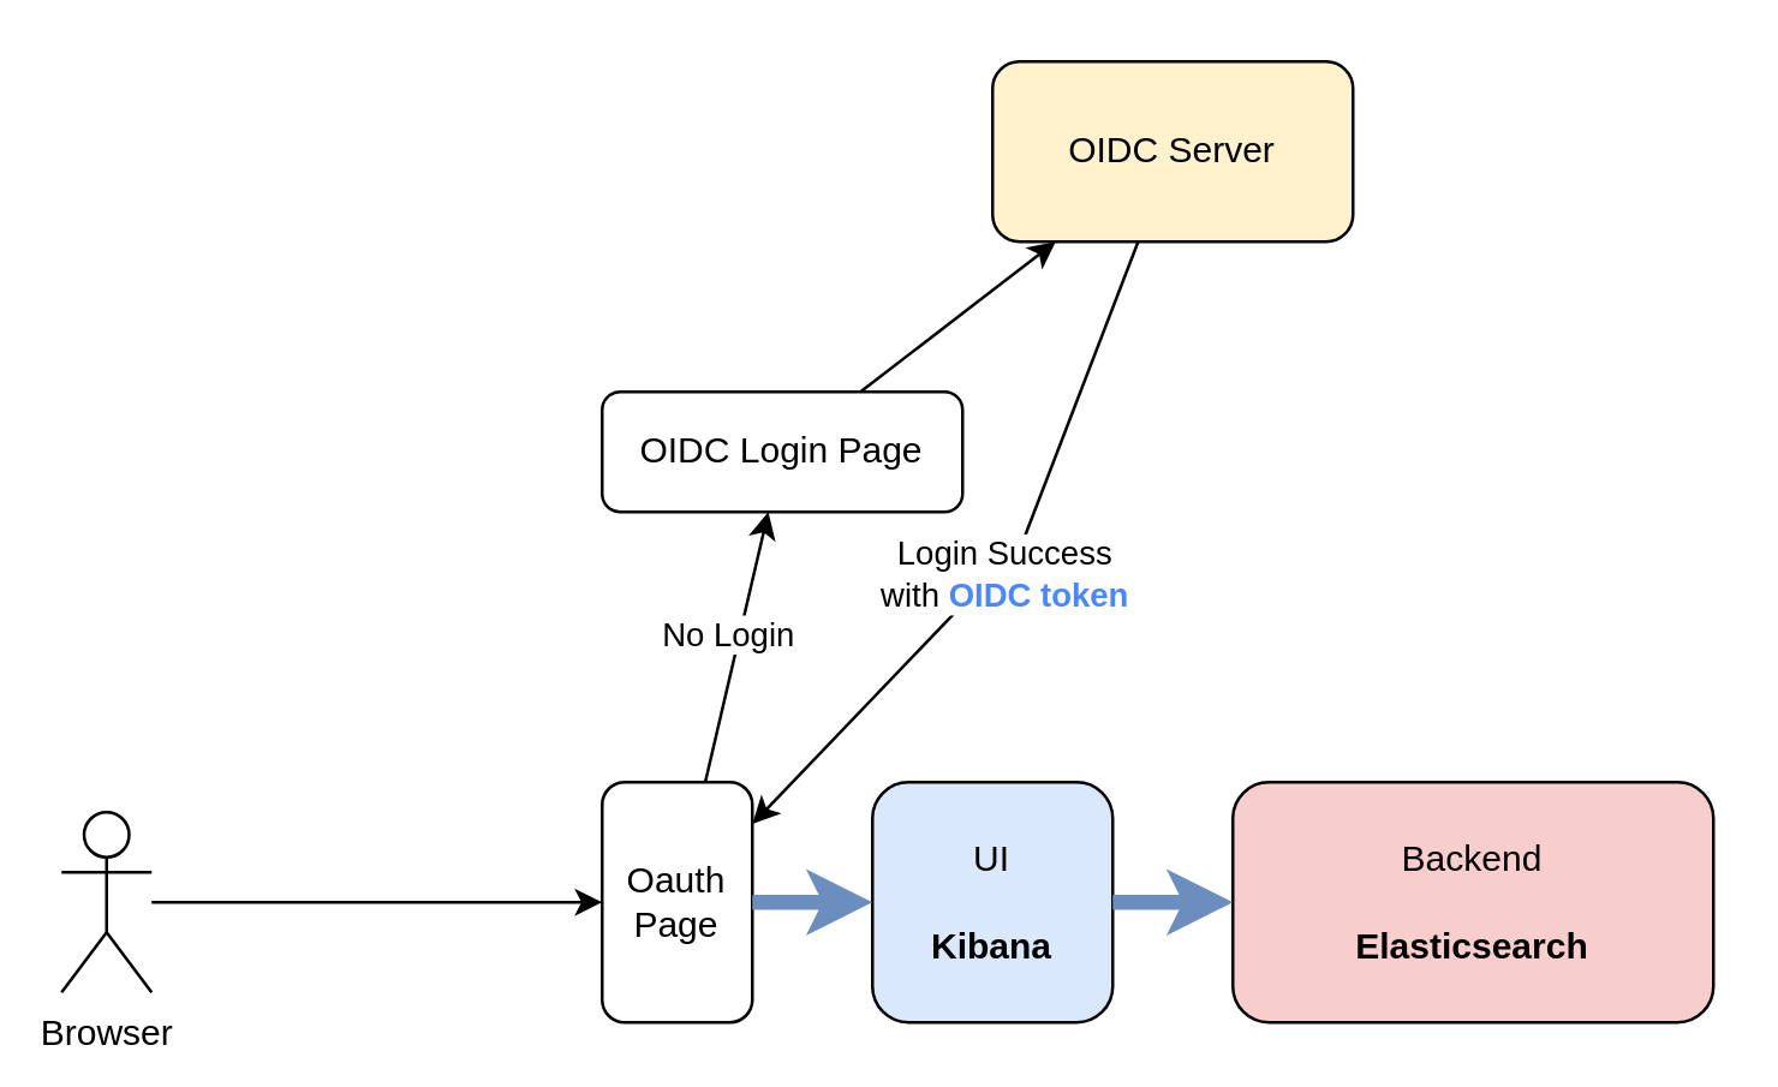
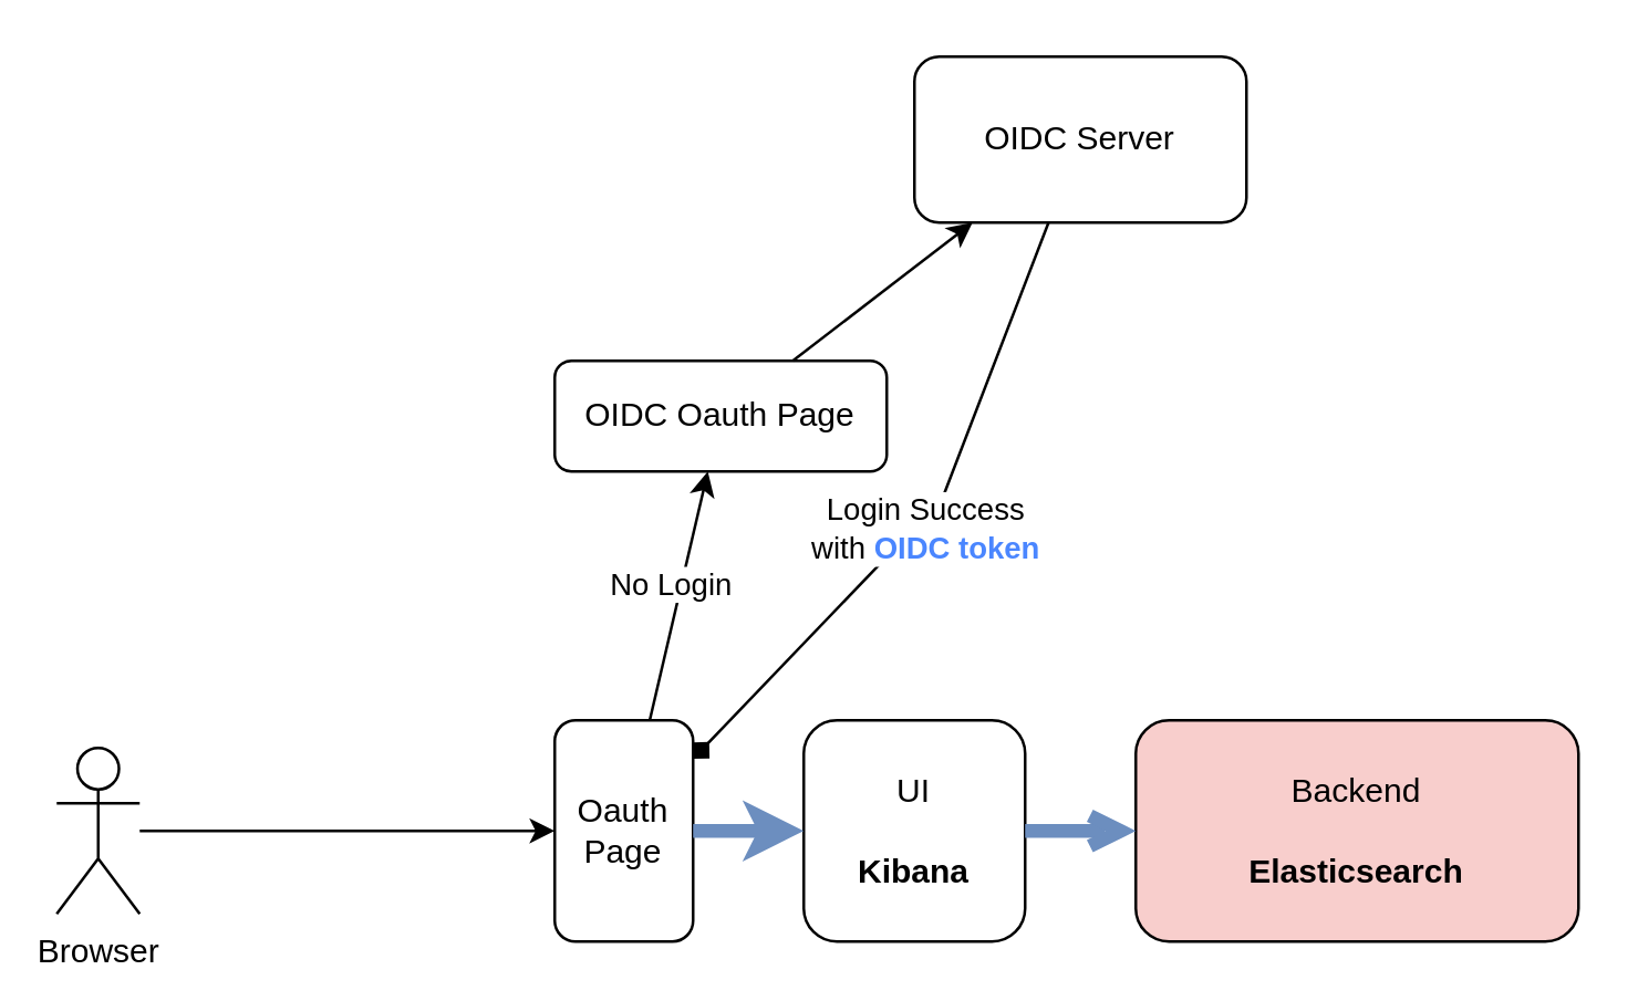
- <mxCell id="12" value="OIDC Server" style="rounded=1;whiteSpace=wrap;html=1;fillColor=#fff2cc;" vertex="1" parent="1"><mxGeometry x="330" y="20" width="120" height="60" as="geometry" /></mxCell>
+ <mxCell id="12" value="OIDC Server" style="rounded=1;whiteSpace=wrap;html=1;" vertex="1" parent="1"><mxGeometry x="330" y="20" width="120" height="60" as="geometry" /></mxCell>
- <mxCell id="9" value="OIDC Login Page" style="rounded=1;whiteSpace=wrap;html=1;" vertex="1" parent="1"><mxGeometry x="200" y="130" width="120" height="40" as="geometry" /></mxCell>
+ <mxCell id="9" value="OIDC Oauth Page" style="rounded=1;whiteSpace=wrap;html=1;" vertex="1" parent="1"><mxGeometry x="200" y="130" width="120" height="40" as="geometry" /></mxCell>
- <mxCell id="14" value="" style="endArrow=classic;html=1;rounded=0;" edge="1" parent="1" source="12" target="4"><mxGeometry width="50" height="50" relative="1" as="geometry"><mxPoint x="420" y="230" as="sourcePoint" /><mxPoint x="470" y="180" as="targetPoint" /><Array as="points"><mxPoint x="340" y="180" /></Array></mxGeometry></mxCell>
+ <mxCell id="14" value="" style="endArrow=diamond;html=1;rounded=0;" edge="1" parent="1" source="12" target="4"><mxGeometry width="50" height="50" relative="1" as="geometry"><mxPoint x="420" y="230" as="sourcePoint" /><mxPoint x="470" y="180" as="targetPoint" /><Array as="points"><mxPoint x="340" y="180" /></Array></mxGeometry></mxCell>
- <mxCell id="3" value="UI&lt;br&gt;&lt;br&gt;&lt;b&gt;Kibana&lt;/b&gt;" style="rounded=1;whiteSpace=wrap;html=1;fillColor=#dae8fc;" vertex="1" parent="1"><mxGeometry x="290" y="260" width="80" height="80" as="geometry" /></mxCell>
+ <mxCell id="3" value="UI&lt;br&gt;&lt;br&gt;&lt;b&gt;Kibana&lt;/b&gt;" style="rounded=1;whiteSpace=wrap;html=1;" vertex="1" parent="1"><mxGeometry x="290" y="260" width="80" height="80" as="geometry" /></mxCell>
- <mxCell id="8" value="" style="endArrow=classic;html=1;rounded=0;exitX=1;exitY=0.5;exitDx=0;exitDy=0;entryX=0;entryY=0.5;entryDx=0;entryDy=0;fillColor=#dae8fc;strokeColor=#6c8ebf;strokeWidth=5;" edge="1" parent="1" source="3" target="7"><mxGeometry width="50" height="50" relative="1" as="geometry"><mxPoint x="420" y="360" as="sourcePoint" /><mxPoint x="470" y="310" as="targetPoint" /><Array as="points" /></mxGeometry></mxCell>
+ <mxCell id="8" value="" style="endArrow=open;html=1;rounded=0;exitX=1;exitY=0.5;exitDx=0;exitDy=0;entryX=0;entryY=0.5;entryDx=0;entryDy=0;fillColor=#dae8fc;strokeColor=#6c8ebf;strokeWidth=5;" edge="1" parent="1" source="3" target="7"><mxGeometry width="50" height="50" relative="1" as="geometry"><mxPoint x="420" y="360" as="sourcePoint" /><mxPoint x="470" y="310" as="targetPoint" /><Array as="points" /></mxGeometry></mxCell>
